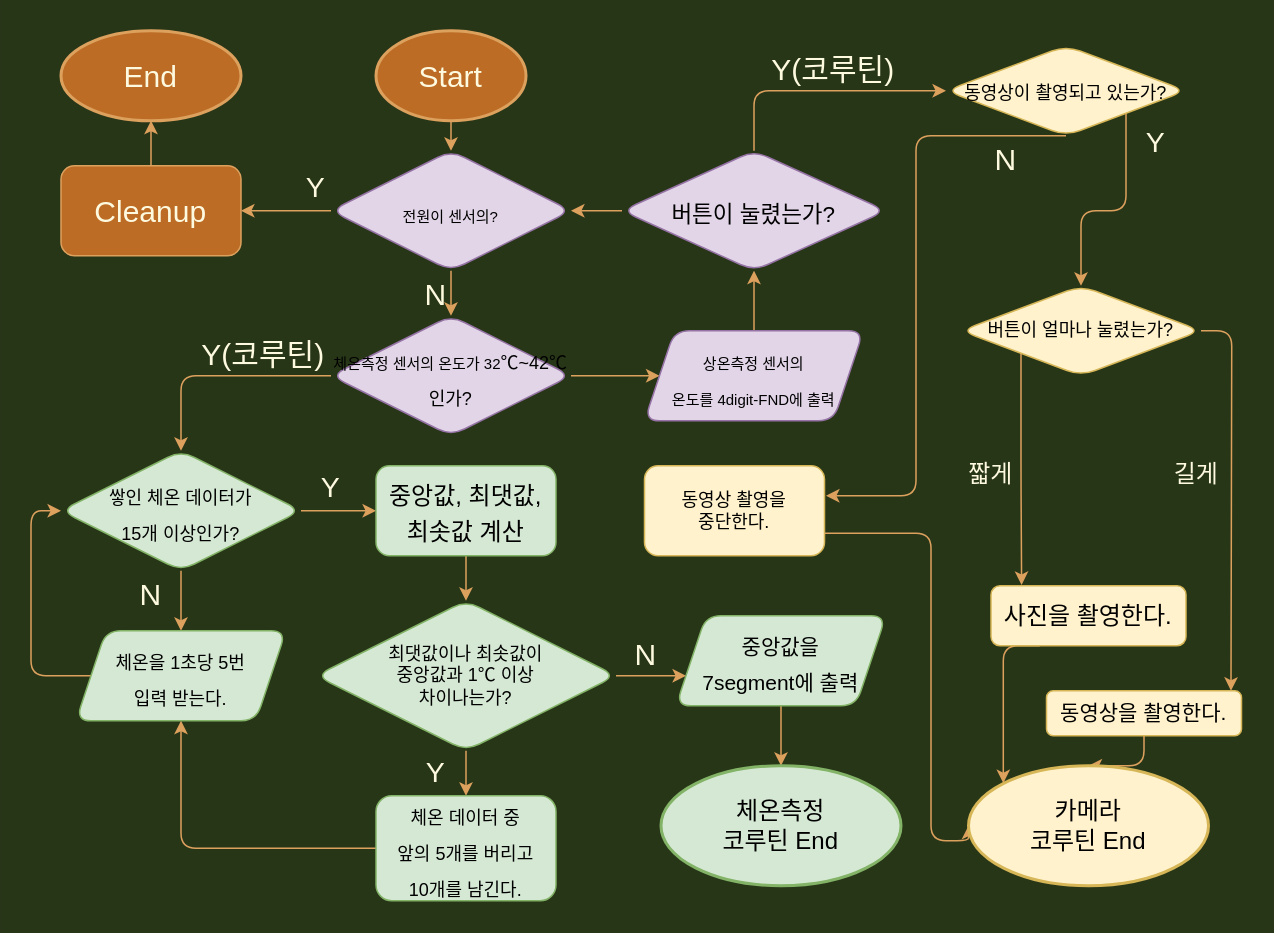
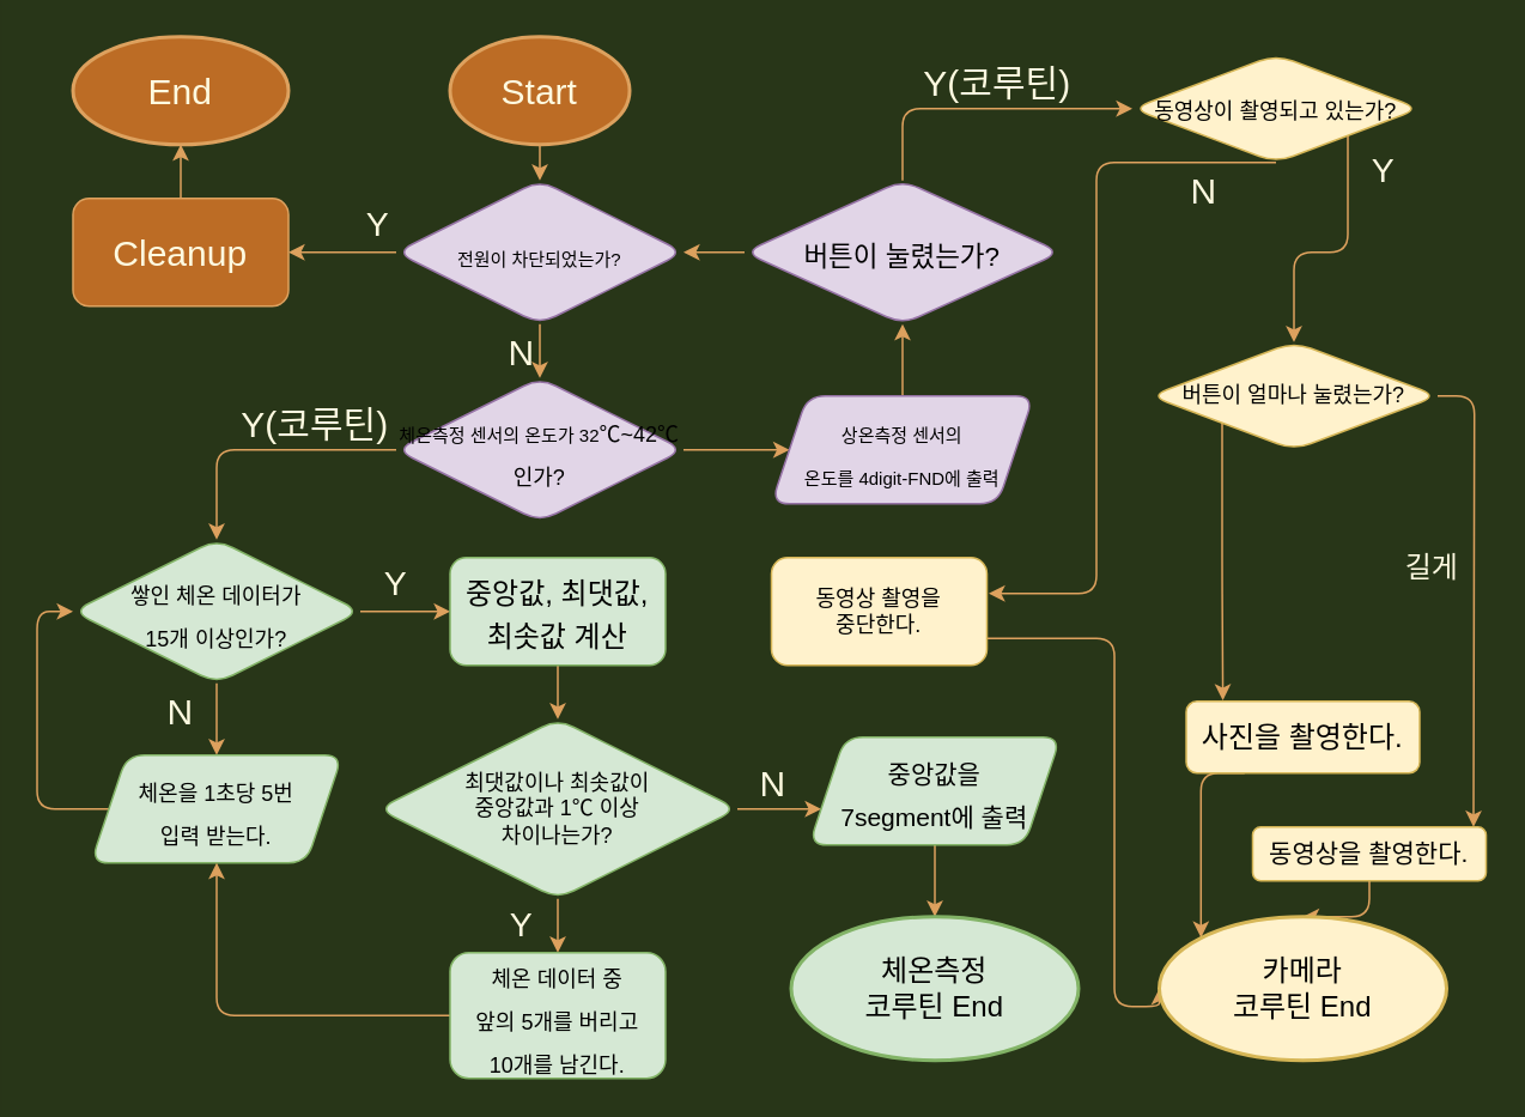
- <mxCell id="6" value="&lt;font size=&quot;1&quot;&gt;전원이 센서의?&lt;/font&gt;" style="rhombus;whiteSpace=wrap;html=1;fontSize=20;rounded=1;fillColor=#e1d5e7;strokeColor=#9673a6;" vertex="1" parent="1"><mxGeometry x="220" y="100" width="160" height="80" as="geometry" /></mxCell>
+ <mxCell id="6" value="&lt;font size=&quot;1&quot;&gt;전원이 차단되었는가?&lt;/font&gt;" style="rhombus;whiteSpace=wrap;html=1;fontSize=20;rounded=1;fillColor=#e1d5e7;strokeColor=#9673a6;" vertex="1" parent="1"><mxGeometry x="220" y="100" width="160" height="80" as="geometry" /></mxCell>
- <mxCell id="53" value="&lt;font style=&quot;font-size: 16px&quot;&gt;짧게&lt;/font&gt;" style="text;html=1;strokeColor=none;fillColor=none;align=center;verticalAlign=middle;whiteSpace=wrap;labelBackgroundColor=none;fontSize=12;fontColor=#FEFAE0;rounded=1;" vertex="1" parent="1"><mxGeometry x="630" y="300" width="60" height="30" as="geometry" /></mxCell>
